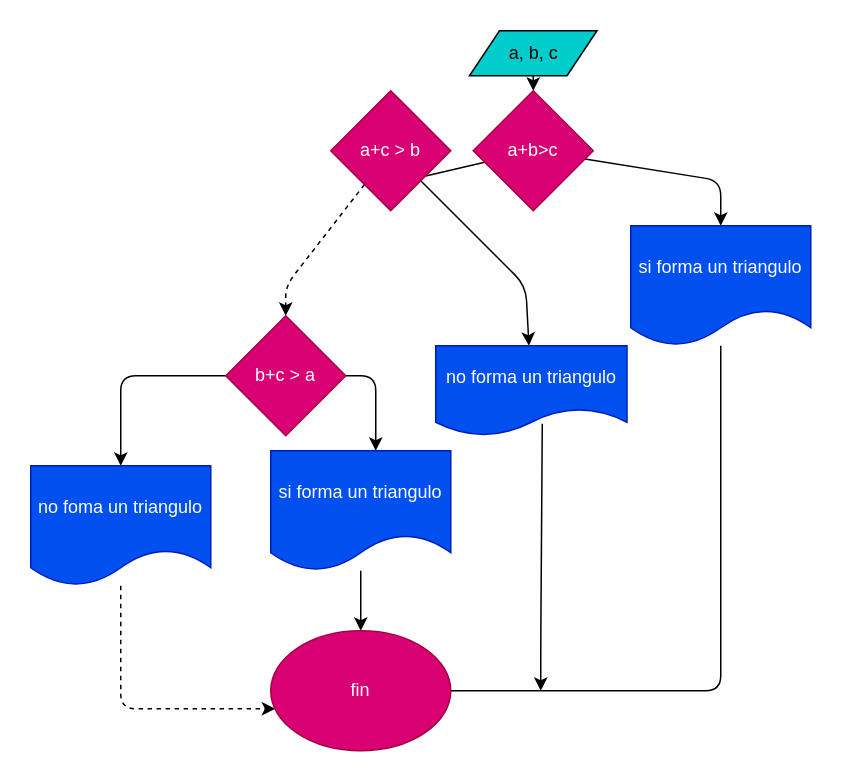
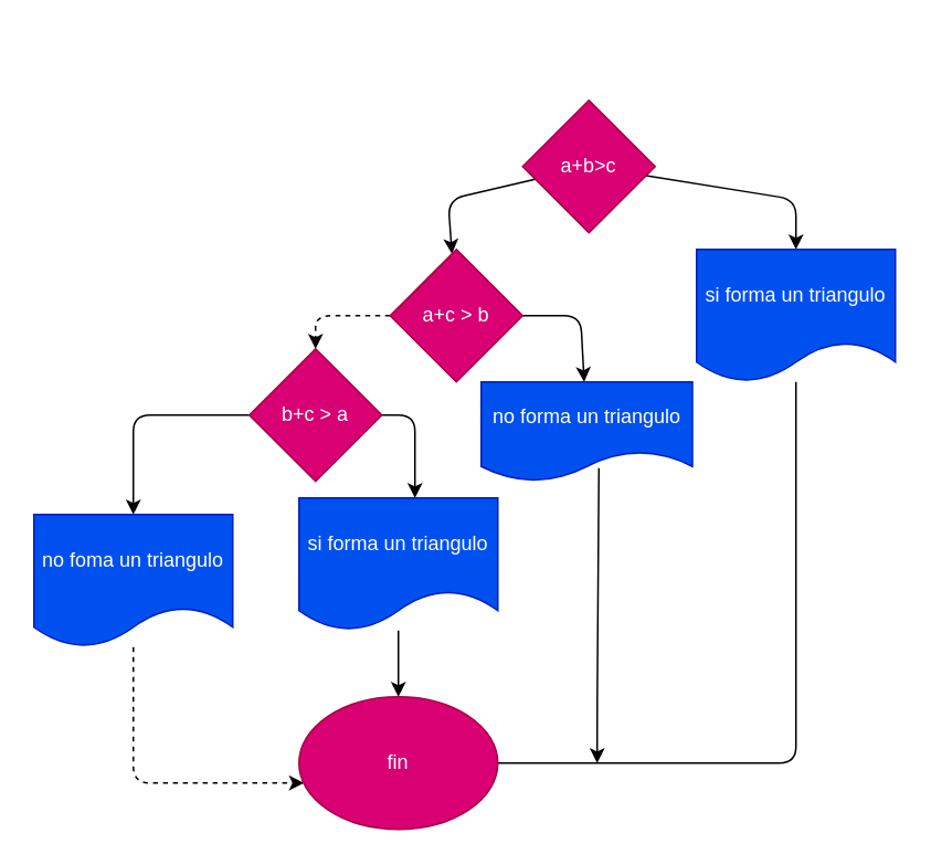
- <mxCell id="3" value="a, b, c" style="shape=parallelogram;perimeter=parallelogramPerimeter;whiteSpace=wrap;html=1;fixedSize=1;fillColor=#00CCCC;" parent="1" vertex="1"><mxGeometry x="312.5" y="20" width="85" height="30" as="geometry" /></mxCell>
- <mxCell id="2" value="" style="edgeStyle=none;html=1;" edge="1" parent="1" source="3" target="6"><mxGeometry relative="1" as="geometry" /></mxCell>
- <mxCell id="9" value="a+c &amp;gt; b" style="rhombus;whiteSpace=wrap;html=1;fillColor=#d80073;strokeColor=#A50040;fontColor=#ffffff;" vertex="1" parent="1"><mxGeometry x="220" y="60" width="80" height="80" as="geometry" /></mxCell>
+ <mxCell id="9" value="a+c &amp;gt; b" style="rhombus;whiteSpace=wrap;html=1;fillColor=#d80073;strokeColor=#A50040;fontColor=#ffffff;" vertex="1" parent="1"><mxGeometry x="235" y="150" width="80" height="80" as="geometry" /></mxCell>
